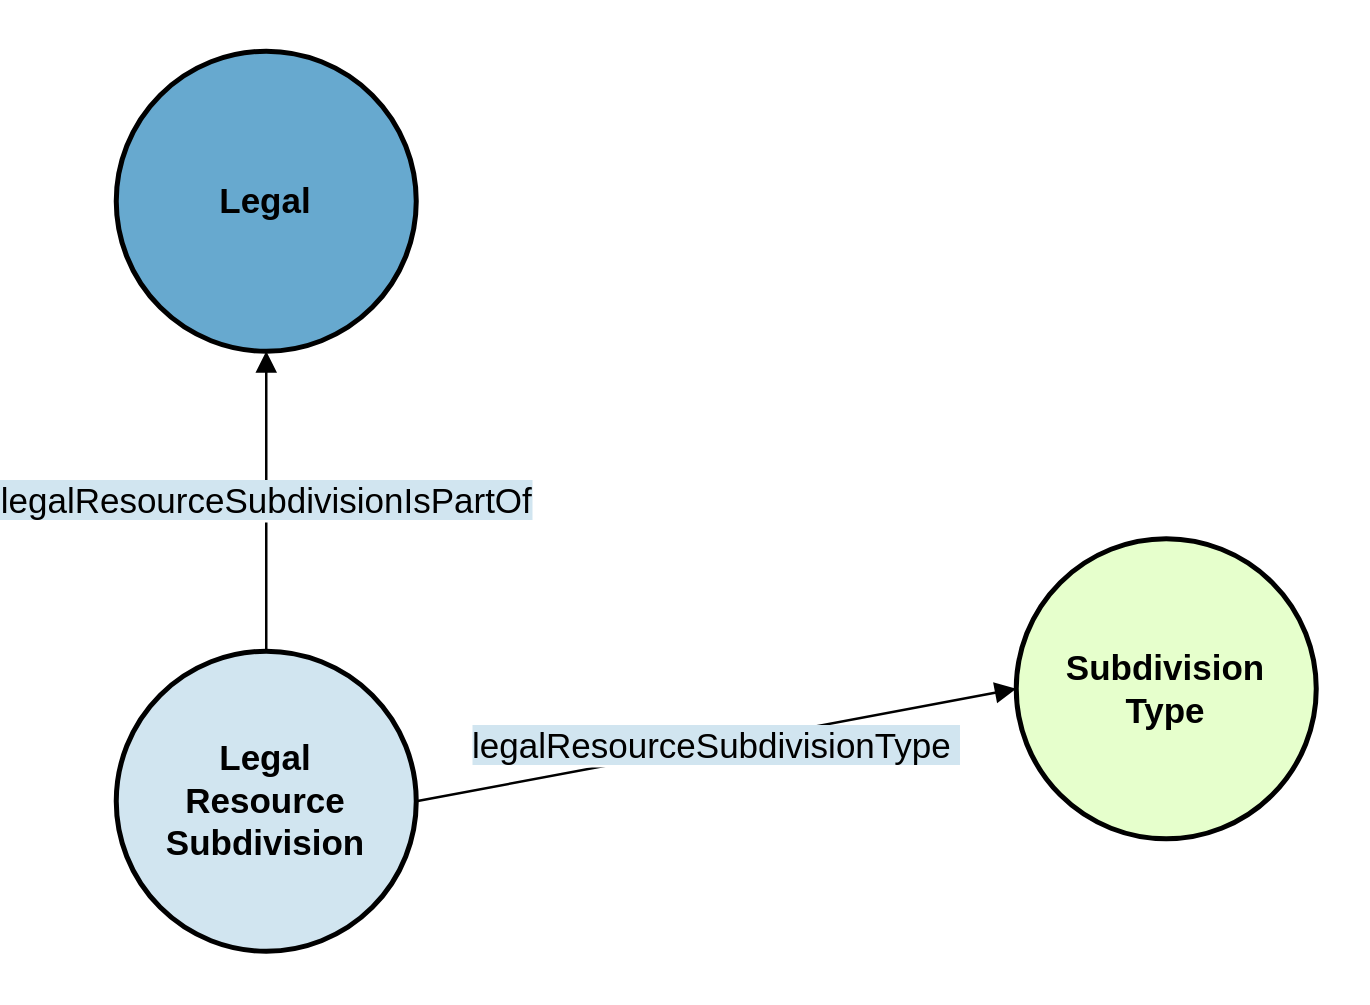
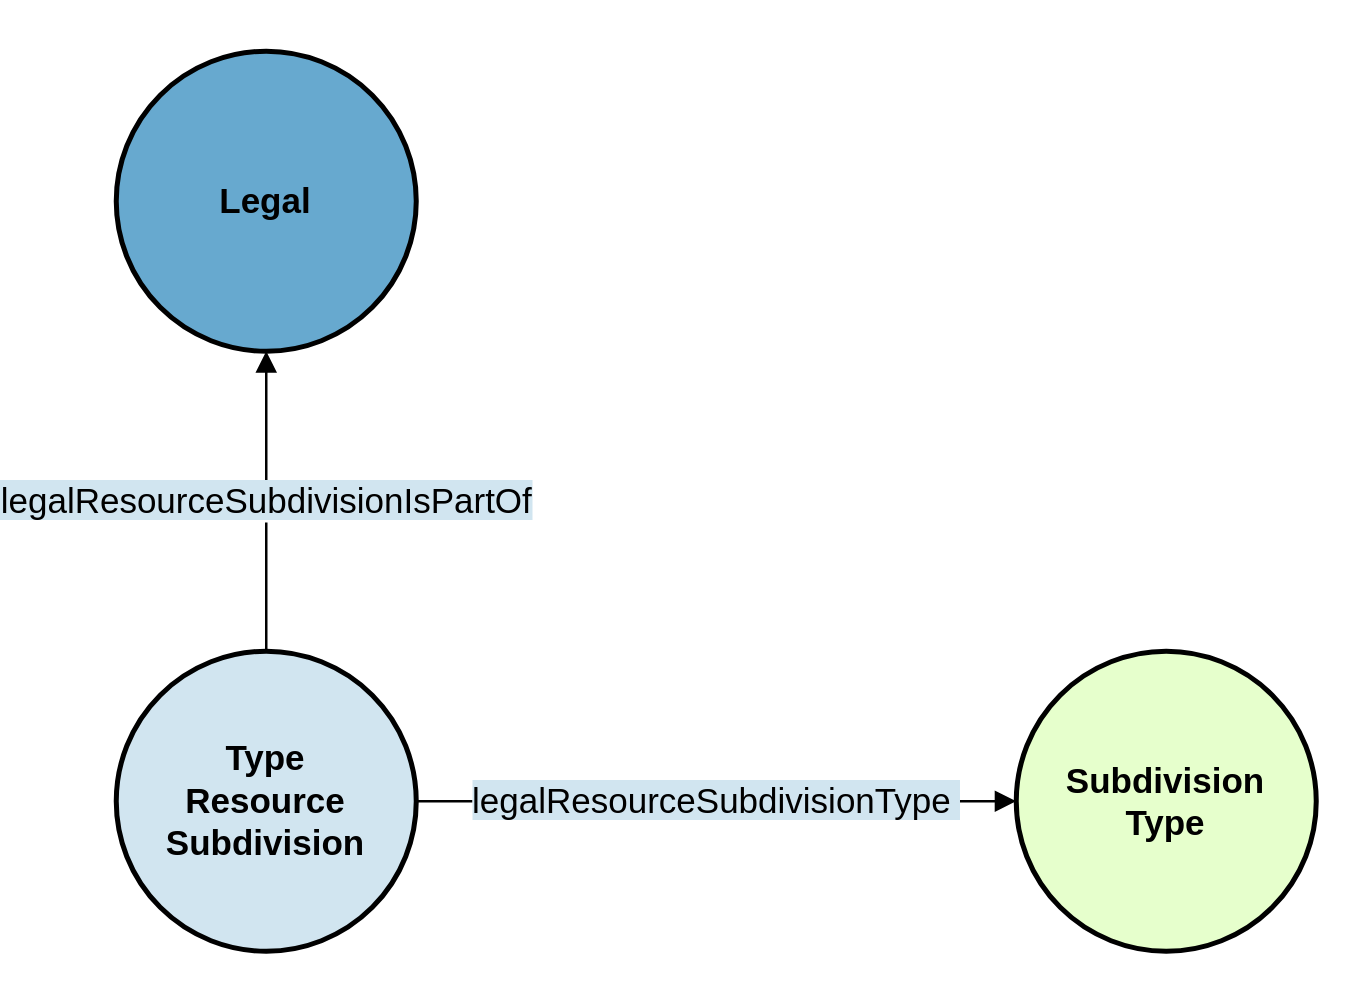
- <mxCell id="5" value="&lt;b&gt;Subdivision&lt;br&gt;Type&lt;/b&gt;" style="ellipse;whiteSpace=wrap;html=1;rounded=0;shadow=0;glass=0;comic=0;strokeColor=#000000;strokeWidth=2;fillColor=#E6FFCC;gradientColor=none;fontSize=14;fontColor=#000000;align=center;" parent="1" vertex="1"><mxGeometry x="380" y="215" width="120" height="120" as="geometry" /></mxCell>
+ <mxCell id="5" value="&lt;b&gt;Subdivision&lt;br&gt;Type&lt;/b&gt;" style="ellipse;whiteSpace=wrap;html=1;rounded=0;shadow=0;glass=0;comic=0;strokeColor=#000000;strokeWidth=2;fillColor=#E6FFCC;gradientColor=none;fontSize=14;fontColor=#000000;align=center;" parent="1" vertex="1"><mxGeometry x="380" y="260" width="120" height="120" as="geometry" /></mxCell>
- <mxCell id="3" value="&lt;b&gt;Legal&lt;br&gt;Resource&lt;br&gt;Subdivision&lt;/b&gt;" style="ellipse;whiteSpace=wrap;html=1;rounded=0;shadow=0;glass=0;comic=0;strokeColor=#000000;strokeWidth=2;fillColor=#D1E5F0;gradientColor=none;fontSize=14;fontColor=#000000;align=center;" parent="1" vertex="1"><mxGeometry x="20" y="260" width="120" height="120" as="geometry" /></mxCell>
+ <mxCell id="3" value="&lt;b&gt;Type&lt;br&gt;Resource&lt;br&gt;Subdivision&lt;/b&gt;" style="ellipse;whiteSpace=wrap;html=1;rounded=0;shadow=0;glass=0;comic=0;strokeColor=#000000;strokeWidth=2;fillColor=#D1E5F0;gradientColor=none;fontSize=14;fontColor=#000000;align=center;" parent="1" vertex="1"><mxGeometry x="20" y="260" width="120" height="120" as="geometry" /></mxCell>
